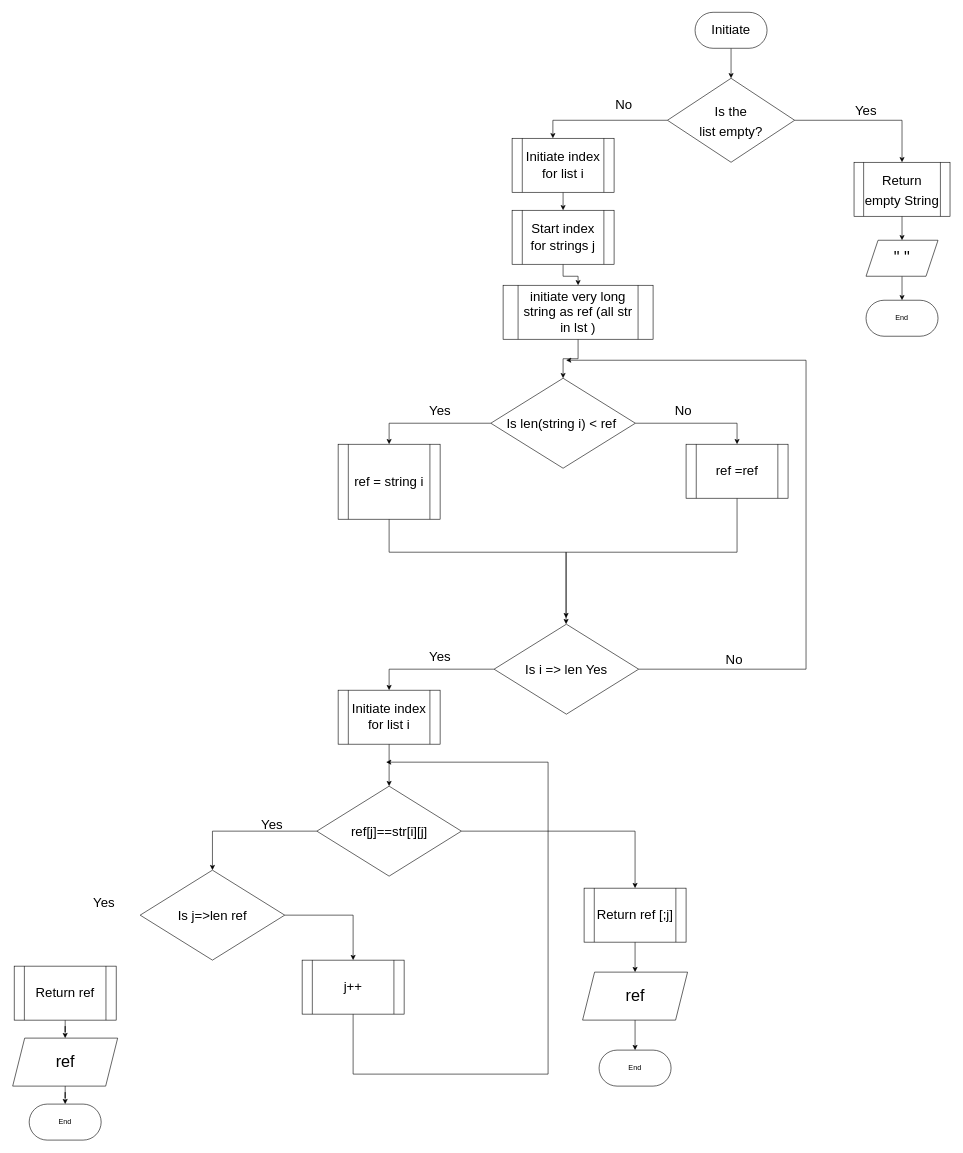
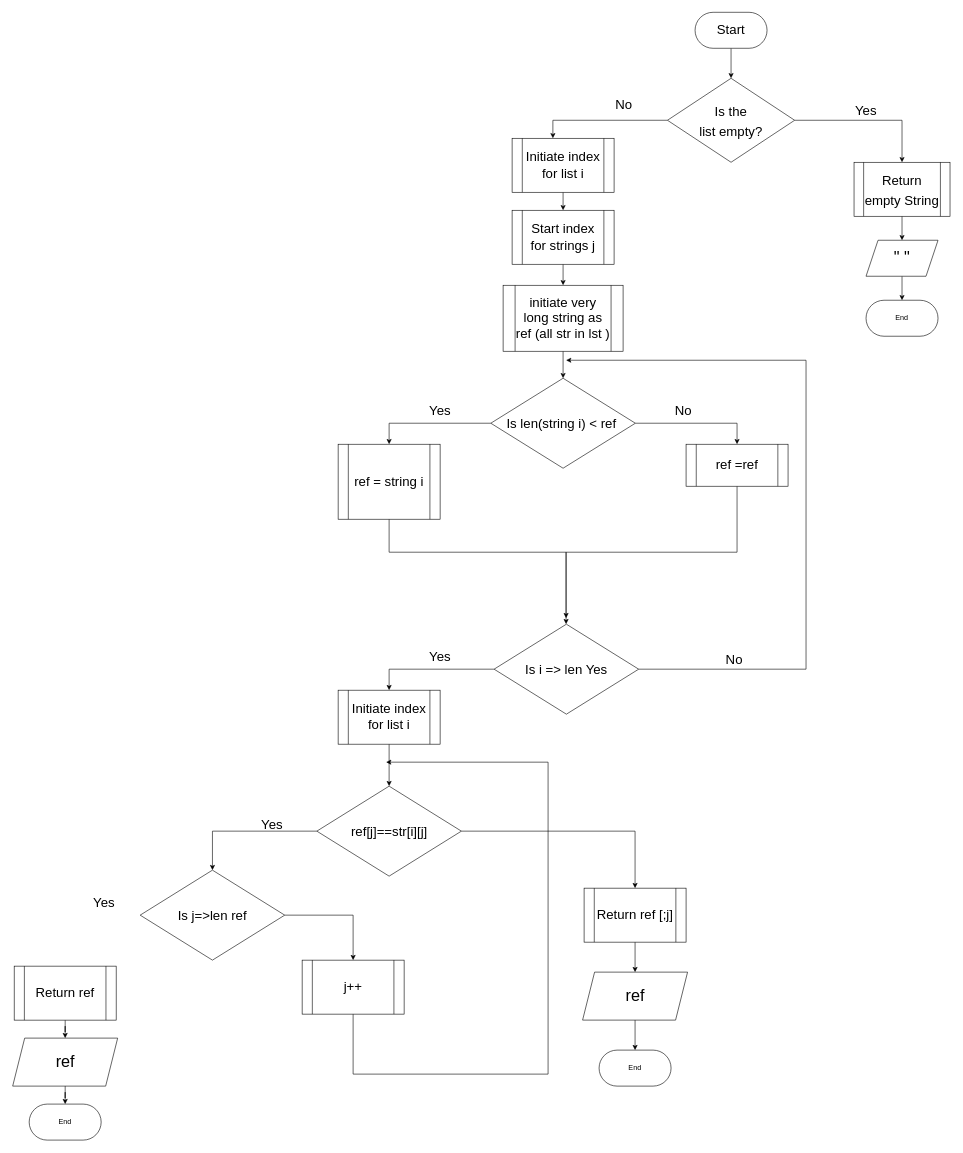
- <mxCell id="3" value="&lt;font style=&quot;font-size: 22px;&quot;&gt;Initiate&lt;/font&gt;" style="rounded=1;whiteSpace=wrap;html=1;arcSize=50;" parent="1" vertex="1"><mxGeometry x="1158" y="20" width="120" height="60" as="geometry" /></mxCell>
+ <mxCell id="3" value="&lt;font style=&quot;font-size: 22px;&quot;&gt;Start&lt;/font&gt;" style="rounded=1;whiteSpace=wrap;html=1;arcSize=50;" parent="1" vertex="1"><mxGeometry x="1158" y="20" width="120" height="60" as="geometry" /></mxCell>
- <mxCell id="18" value="initiate very long string as ref (all str in lst )" style="shape=process;whiteSpace=wrap;html=1;backgroundOutline=1;fontSize=22;" parent="1" vertex="1"><mxGeometry x="838" y="475" width="250" height="90" as="geometry" /></mxCell>
+ <mxCell id="18" value="initiate very long string as ref (all str in lst )" style="shape=process;whiteSpace=wrap;html=1;backgroundOutline=1;fontSize=22;" parent="1" vertex="1"><mxGeometry x="838" y="475" width="200" height="110" as="geometry" /></mxCell>
- <mxCell id="23" value="ref =ref" style="shape=process;whiteSpace=wrap;html=1;backgroundOutline=1;fontSize=22;" parent="1" vertex="1"><mxGeometry x="1143" y="740" width="170" height="90" as="geometry" /></mxCell>
+ <mxCell id="23" value="ref =ref" style="shape=process;whiteSpace=wrap;html=1;backgroundOutline=1;fontSize=22;" parent="1" vertex="1"><mxGeometry x="1143" y="740" width="170" height="70" as="geometry" /></mxCell>
